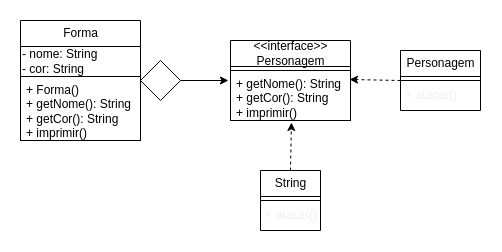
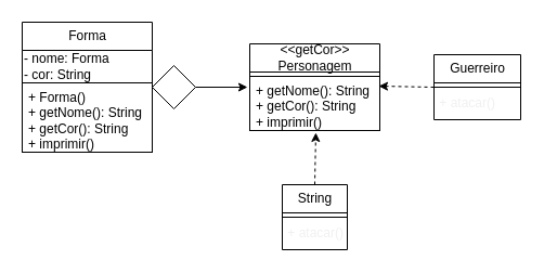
- <mxCell id="5" value="&amp;lt;&amp;lt;interface&amp;gt;&amp;gt;&lt;br&gt;Personagem" style="swimlane;fontStyle=0;childLayout=stackLayout;horizontal=1;startSize=26;fillColor=none;horizontalStack=0;resizeParent=1;resizeParentMax=0;resizeLast=0;collapsible=1;marginBottom=0;html=1;" vertex="1" parent="1"><mxGeometry x="230" y="40" width="120" height="80" as="geometry" /></mxCell>
+ <mxCell id="5" value="&amp;lt;&amp;lt;getCor&amp;gt;&amp;gt;&lt;br&gt;Personagem" style="swimlane;fontStyle=0;childLayout=stackLayout;horizontal=1;startSize=26;fillColor=none;horizontalStack=0;resizeParent=1;resizeParentMax=0;resizeLast=0;collapsible=1;marginBottom=0;html=1;" vertex="1" parent="1"><mxGeometry x="230" y="40" width="120" height="80" as="geometry" /></mxCell>
- <mxCell id="3" value="&lt;span style=&quot;&quot;&gt;- nome: String&lt;/span&gt;&lt;br style=&quot;&quot;&gt;&lt;div style=&quot;&quot;&gt;&lt;span style=&quot;background-color: initial;&quot;&gt;- cor: String&lt;/span&gt;&lt;/div&gt;" style="text;html=1;strokeColor=none;fillColor=none;align=left;verticalAlign=middle;whiteSpace=wrap;rounded=0;" vertex="1" parent="2"><mxGeometry y="26" width="120" height="30" as="geometry" /></mxCell>
+ <mxCell id="3" value="&lt;span style=&quot;&quot;&gt;- nome: Forma&lt;/span&gt;&lt;br style=&quot;&quot;&gt;&lt;div style=&quot;&quot;&gt;&lt;span style=&quot;background-color: initial;&quot;&gt;- cor: String&lt;/span&gt;&lt;/div&gt;" style="text;html=1;strokeColor=none;fillColor=none;align=left;verticalAlign=middle;whiteSpace=wrap;rounded=0;" vertex="1" parent="2"><mxGeometry y="26" width="120" height="30" as="geometry" /></mxCell>
- <mxCell id="14" value="Personagem" style="swimlane;fontStyle=0;childLayout=stackLayout;horizontal=1;startSize=26;fillColor=none;horizontalStack=0;resizeParent=1;resizeParentMax=0;resizeLast=0;collapsible=1;marginBottom=0;html=1;" vertex="1" parent="1"><mxGeometry x="400" y="50" width="80" height="60" as="geometry" /></mxCell>
+ <mxCell id="14" value="Guerreiro" style="swimlane;fontStyle=0;childLayout=stackLayout;horizontal=1;startSize=26;fillColor=none;horizontalStack=0;resizeParent=1;resizeParentMax=0;resizeLast=0;collapsible=1;marginBottom=0;html=1;" vertex="1" parent="1"><mxGeometry x="400" y="50" width="80" height="60" as="geometry" /></mxCell>
